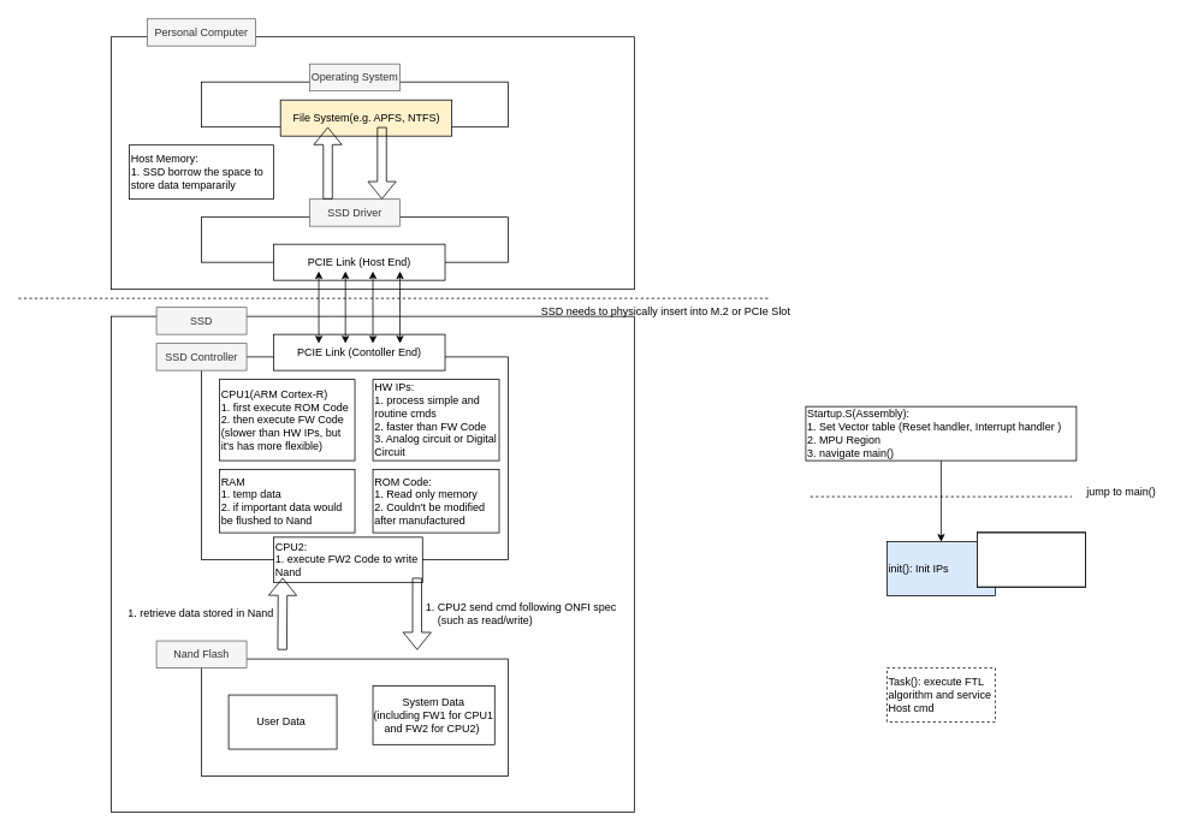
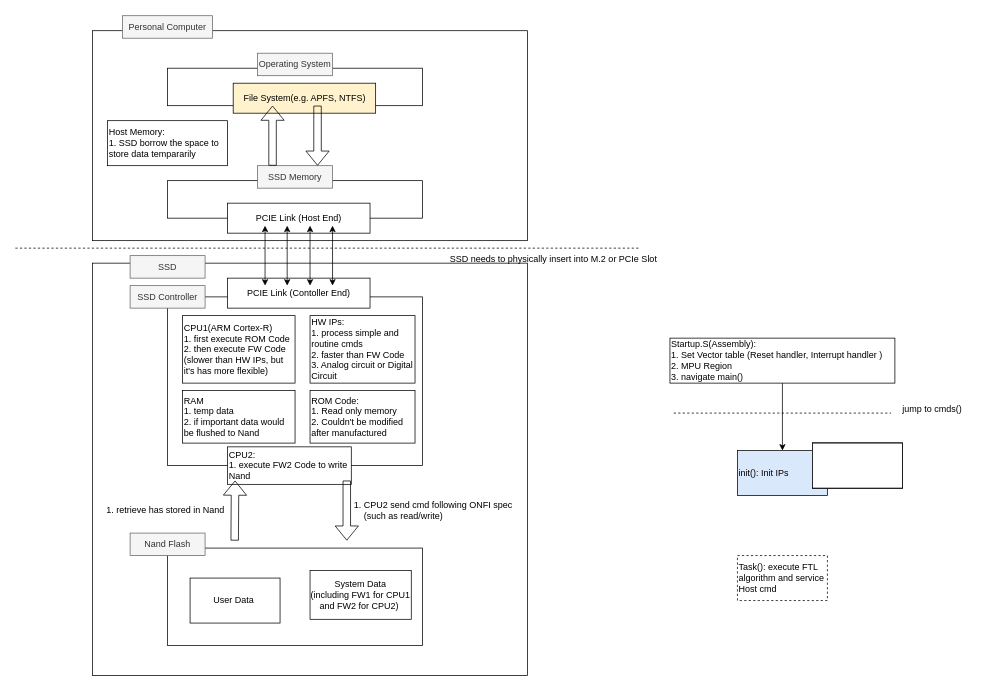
- <mxCell id="28" value="SSD Driver" style="text;html=1;align=center;verticalAlign=middle;whiteSpace=wrap;rounded=0;fillColor=#f5f5f5;fontColor=#333333;strokeColor=#666666;" vertex="1" parent="1"><mxGeometry x="343" y="220" width="100" height="30" as="geometry" /></mxCell>
+ <mxCell id="28" value="SSD Memory" style="text;html=1;align=center;verticalAlign=middle;whiteSpace=wrap;rounded=0;fillColor=#f5f5f5;fontColor=#333333;strokeColor=#666666;" vertex="1" parent="1"><mxGeometry x="343" y="220" width="100" height="30" as="geometry" /></mxCell>
- <mxCell id="8" value="jump to main()" style="text;html=1;align=center;verticalAlign=middle;whiteSpace=wrap;rounded=0;" vertex="1" parent="1"><mxGeometry x="1193" y="530" width="100" height="30" as="geometry" /></mxCell>
+ <mxCell id="8" value="jump to cmds()" style="text;html=1;align=center;verticalAlign=middle;whiteSpace=wrap;rounded=0;" vertex="1" parent="1"><mxGeometry x="1193" y="530" width="100" height="30" as="geometry" /></mxCell>
- <mxCell id="36" value="&lt;ol&gt;&lt;li&gt;retrieve data stored in Nand&lt;/li&gt;&lt;/ol&gt;" style="text;html=1;align=left;verticalAlign=middle;whiteSpace=wrap;rounded=0;" vertex="1" parent="1"><mxGeometry x="113" y="660" width="300" height="40" as="geometry" /></mxCell>
+ <mxCell id="36" value="&lt;ol&gt;&lt;li&gt;retrieve has stored in Nand&lt;/li&gt;&lt;/ol&gt;" style="text;html=1;align=left;verticalAlign=middle;whiteSpace=wrap;rounded=0;" vertex="1" parent="1"><mxGeometry x="113" y="660" width="300" height="40" as="geometry" /></mxCell>
